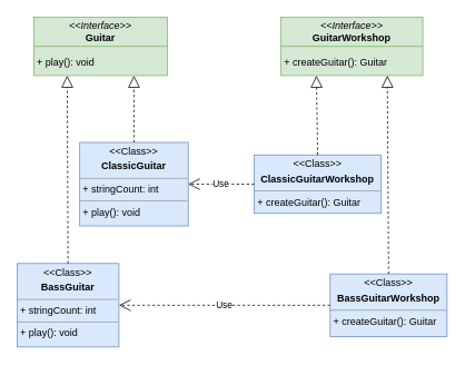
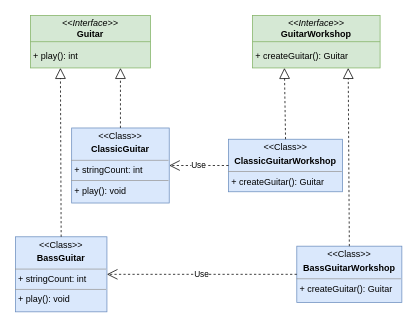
- <mxCell id="4" value="&lt;p style=&quot;margin: 0px ; margin-top: 4px ; text-align: center&quot;&gt;&lt;i&gt;&amp;lt;&amp;lt;Interface&amp;gt;&amp;gt;&lt;/i&gt;&lt;br&gt;&lt;b&gt;Guitar&lt;/b&gt;&lt;/p&gt;&lt;p style=&quot;margin: 0px ; margin-left: 4px&quot;&gt;&lt;br&gt;&lt;/p&gt;&lt;p style=&quot;margin: 0px ; margin-left: 4px&quot;&gt;+ play(): void&lt;/p&gt;" style="verticalAlign=top;align=left;overflow=fill;fontSize=12;fontFamily=Helvetica;html=1;fillColor=#d5e8d4;strokeColor=#82b366;" vertex="1" parent="3"><mxGeometry width="160" height="70" as="geometry" /></mxCell>
+ <mxCell id="4" value="&lt;p style=&quot;margin: 0px ; margin-top: 4px ; text-align: center&quot;&gt;&lt;i&gt;&amp;lt;&amp;lt;Interface&amp;gt;&amp;gt;&lt;/i&gt;&lt;br&gt;&lt;b&gt;Guitar&lt;/b&gt;&lt;/p&gt;&lt;p style=&quot;margin: 0px ; margin-left: 4px&quot;&gt;&lt;br&gt;&lt;/p&gt;&lt;p style=&quot;margin: 0px ; margin-left: 4px&quot;&gt;+ play(): int&lt;/p&gt;" style="verticalAlign=top;align=left;overflow=fill;fontSize=12;fontFamily=Helvetica;html=1;fillColor=#d5e8d4;strokeColor=#82b366;" vertex="1" parent="3"><mxGeometry width="160" height="70" as="geometry" /></mxCell>
